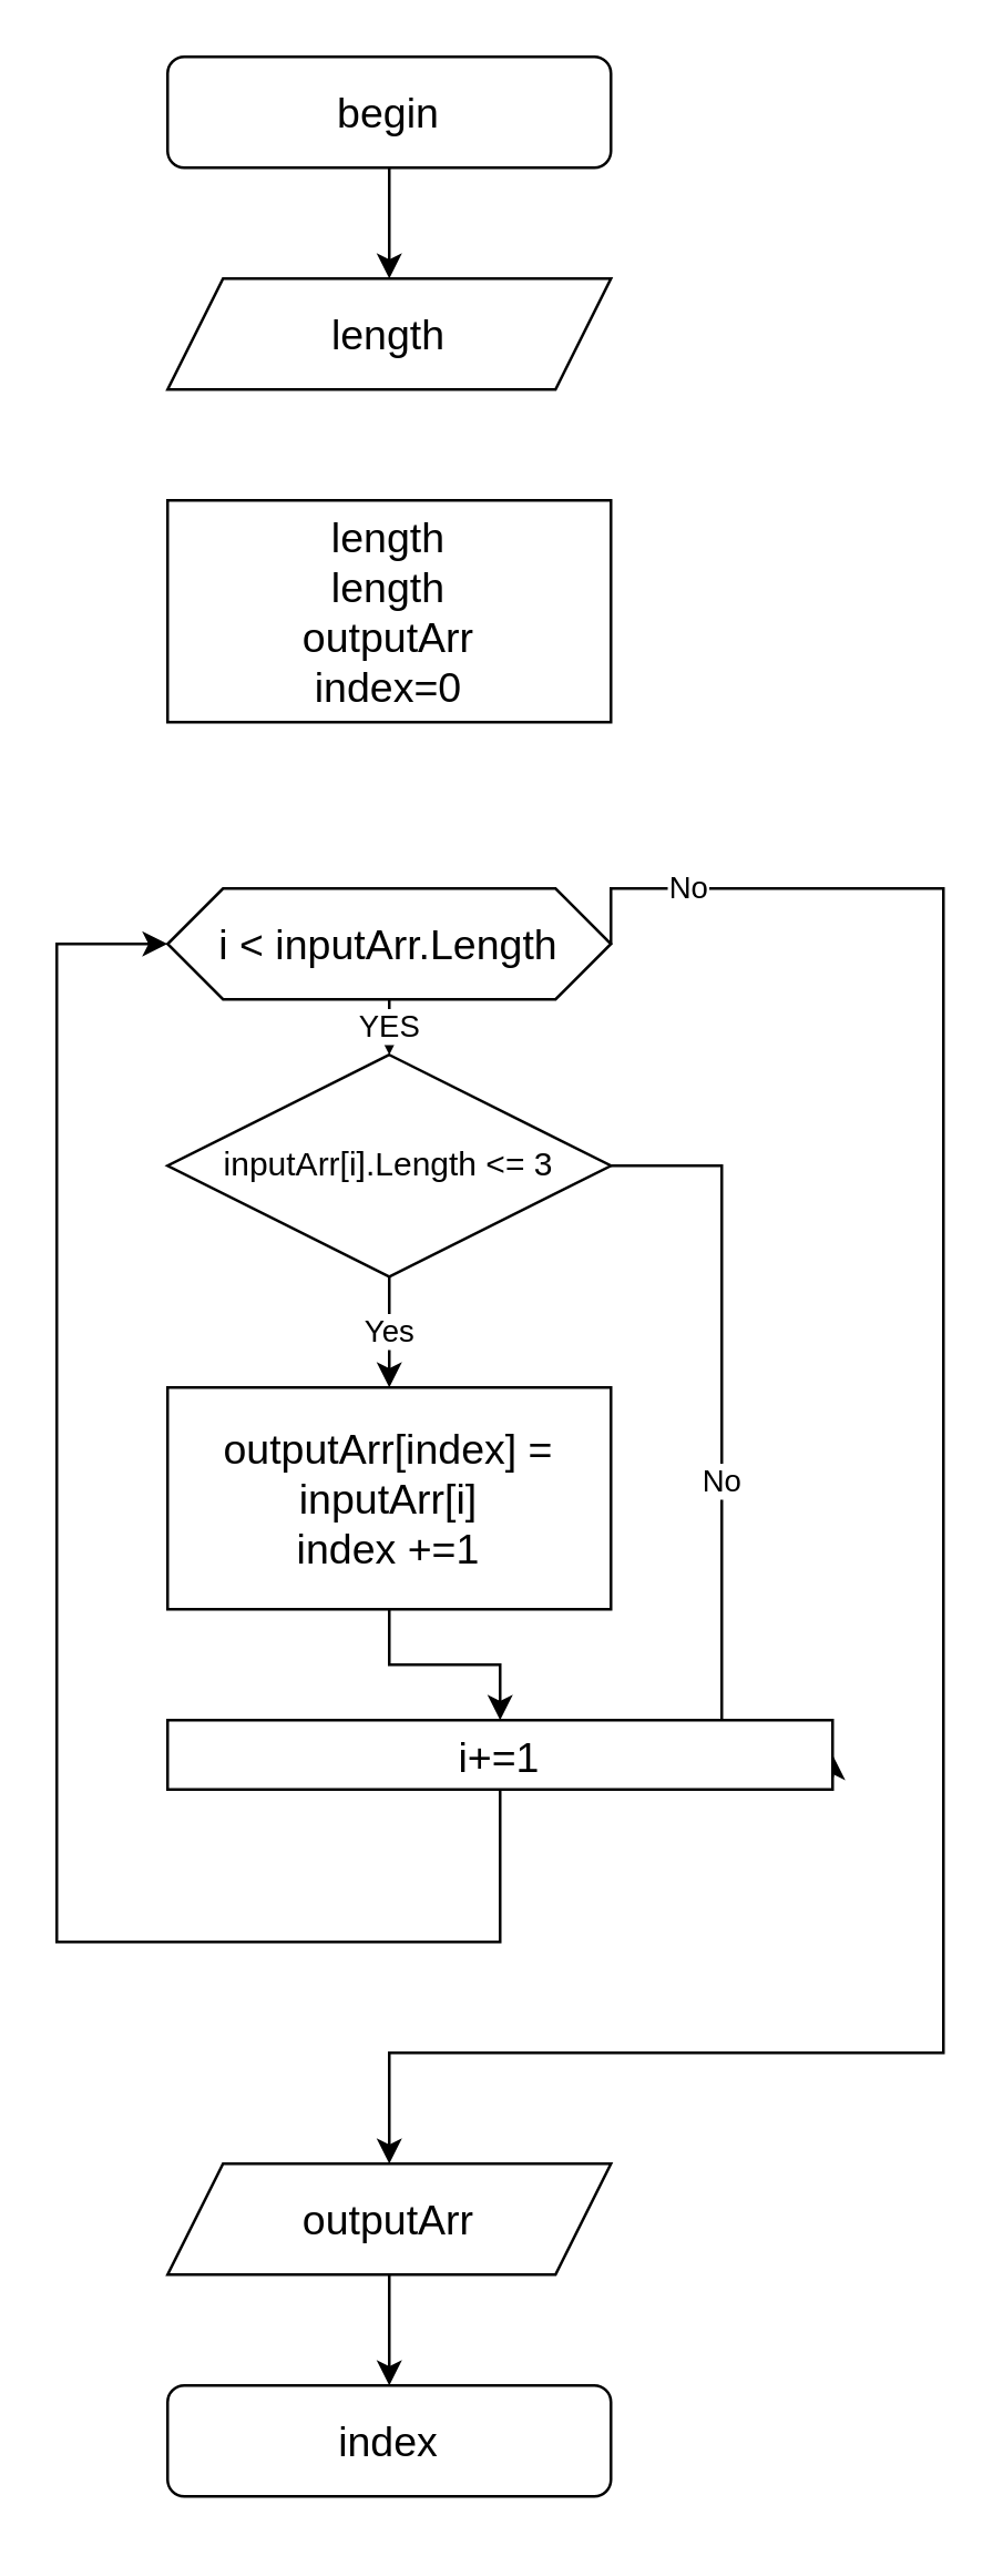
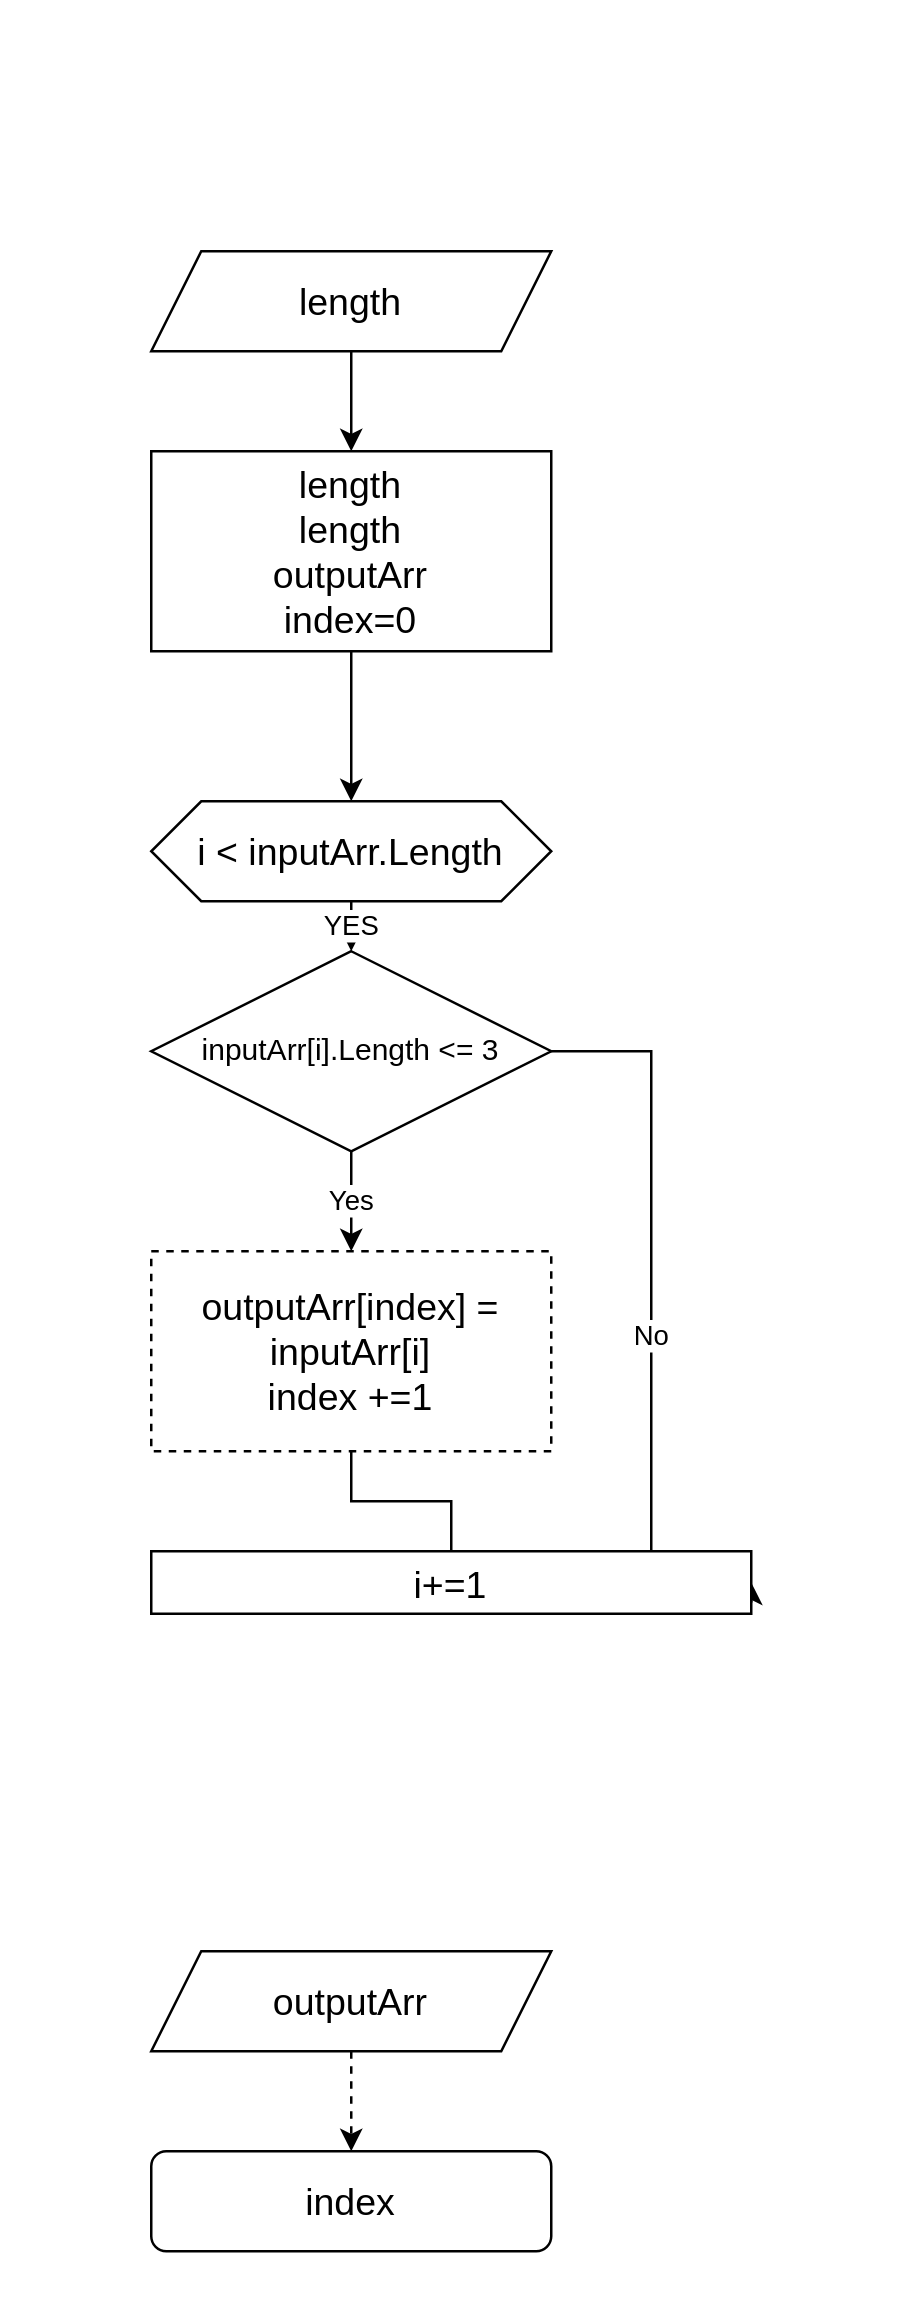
- <mxCell id="3" value="begin" style="rounded=1;whiteSpace=wrap;html=1;fontSize=15;glass=0;strokeWidth=1;shadow=0;" vertex="1" parent="1"><mxGeometry x="60" width="160" height="40" as="geometry" y="20" /></mxCell>
- <mxCell id="2" style="edgeStyle=orthogonalEdgeStyle;rounded=0;orthogonalLoop=1;jettySize=auto;html=1;exitX=0.5;exitY=1;exitDx=0;exitDy=0;entryX=0.5;entryY=0;entryDx=0;entryDy=0;fontSize=15;" edge="1" parent="1" source="3" target="5"><mxGeometry relative="1" as="geometry" /></mxCell>
+ <mxCell id="4" style="edgeStyle=orthogonalEdgeStyle;rounded=0;orthogonalLoop=1;jettySize=auto;html=1;exitX=0.5;exitY=1;exitDx=0;exitDy=0;entryX=0.5;entryY=0;entryDx=0;entryDy=0;fontSize=15;" edge="1" parent="1" source="5" target="7"><mxGeometry relative="1" as="geometry" /></mxCell>
+ <mxCell id="6" style="edgeStyle=orthogonalEdgeStyle;rounded=0;orthogonalLoop=1;jettySize=auto;html=1;exitX=0.5;exitY=1;exitDx=0;exitDy=0;entryX=0.5;entryY=0;entryDx=0;entryDy=0;" edge="1" parent="1" source="7" target="10"><mxGeometry relative="1" as="geometry" /></mxCell>
- <mxCell id="12" value="outputArr[index] = inputArr[i]&lt;br&gt;index +=1" style="rounded=0;whiteSpace=wrap;html=1;fontSize=15;" vertex="1" parent="1"><mxGeometry x="60" y="500" width="160" height="80" as="geometry" /></mxCell>
+ <mxCell id="12" value="outputArr[index] = inputArr[i]&lt;br&gt;index +=1" style="rounded=0;whiteSpace=wrap;html=1;fontSize=15;dashed=1;" vertex="1" parent="1"><mxGeometry x="60" y="500" width="160" height="80" as="geometry" /></mxCell>
- <mxCell id="9" value="No" style="edgeStyle=orthogonalEdgeStyle;rounded=0;orthogonalLoop=1;jettySize=auto;html=1;exitX=1;exitY=0.5;exitDx=0;exitDy=0;entryX=0.5;entryY=0;entryDx=0;entryDy=0;" edge="1" parent="1" source="10" target="18"><mxGeometry x="-0.879" relative="1" as="geometry"><Array as="points"><mxPoint x="340" y="320" /><mxPoint x="340" y="740" /><mxPoint x="140" y="740" /></Array><mxPoint as="offset" /></mxGeometry></mxCell>
- <mxCell id="19" style="edgeStyle=orthogonalEdgeStyle;rounded=0;orthogonalLoop=1;jettySize=auto;html=1;exitX=0.5;exitY=1;exitDx=0;exitDy=0;entryX=0;entryY=0.5;entryDx=0;entryDy=0;" edge="1" parent="1" source="20" target="10"><mxGeometry relative="1" as="geometry"><Array as="points"><mxPoint x="140" y="700" /><mxPoint x="20" y="700" /><mxPoint x="20" y="320" /></Array></mxGeometry></mxCell>
- <mxCell id="11" style="edgeStyle=orthogonalEdgeStyle;rounded=0;orthogonalLoop=1;jettySize=auto;html=1;exitX=0.5;exitY=1;exitDx=0;exitDy=0;entryX=0.5;entryY=0;entryDx=0;entryDy=0;" edge="1" parent="1" source="12" target="20"><mxGeometry relative="1" as="geometry" /></mxCell>
+ <mxCell id="11" style="edgeStyle=orthogonalEdgeStyle;rounded=0;orthogonalLoop=1;jettySize=auto;html=1;exitX=0.5;exitY=1;exitDx=0;exitDy=0;entryX=0.5;entryY=0;entryDx=0;entryDy=0;endArrow=none;" edge="1" parent="1" source="12" target="20"><mxGeometry relative="1" as="geometry" /></mxCell>
- <mxCell id="17" style="edgeStyle=orthogonalEdgeStyle;rounded=0;orthogonalLoop=1;jettySize=auto;html=1;exitX=0.5;exitY=1;exitDx=0;exitDy=0;entryX=0.5;entryY=0;entryDx=0;entryDy=0;" edge="1" parent="1" source="18" target="16"><mxGeometry relative="1" as="geometry" /></mxCell>
+ <mxCell id="17" style="edgeStyle=orthogonalEdgeStyle;rounded=0;orthogonalLoop=1;jettySize=auto;html=1;exitX=0.5;exitY=1;exitDx=0;exitDy=0;entryX=0.5;entryY=0;entryDx=0;entryDy=0;dashed=1;" edge="1" parent="1" source="18" target="16"><mxGeometry relative="1" as="geometry" /></mxCell>
